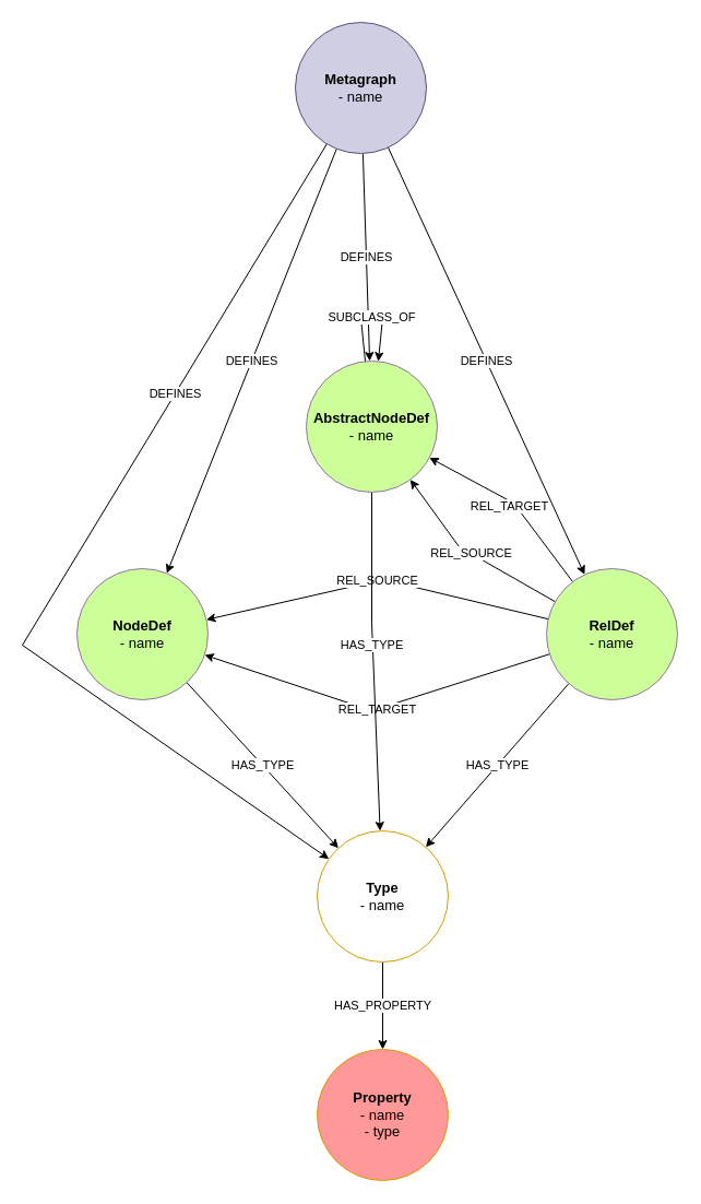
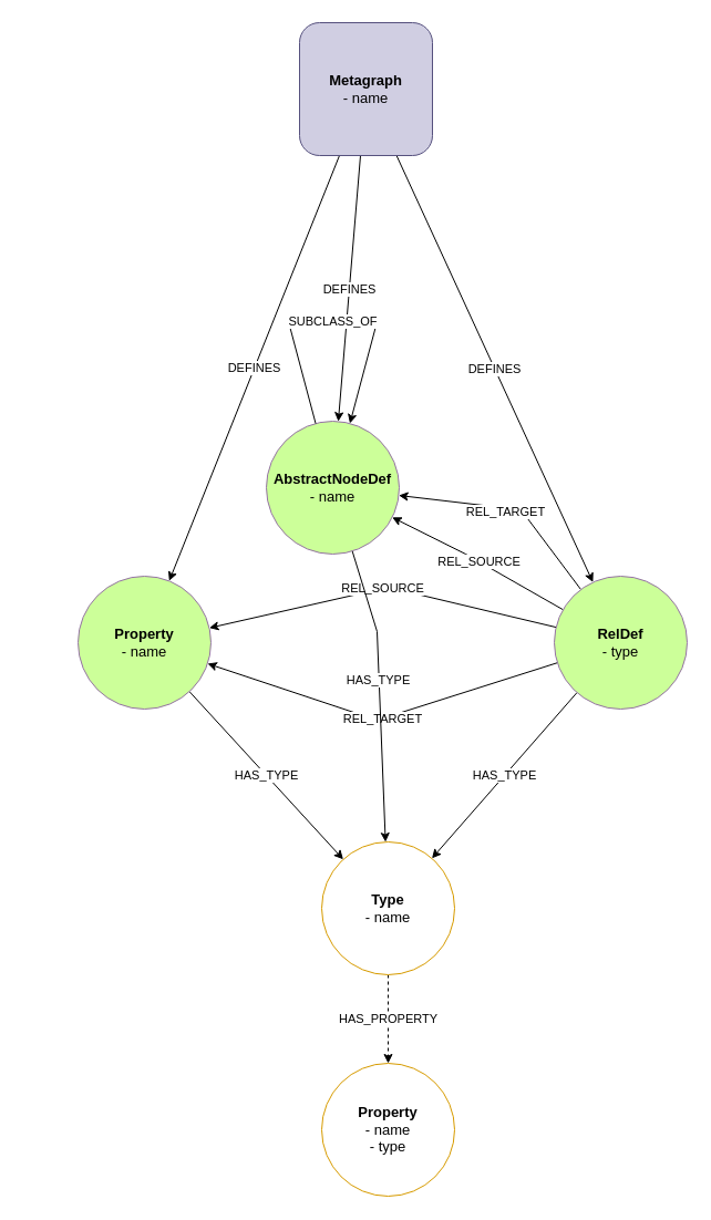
- <mxCell id="6" value="&lt;b style=&quot;color: rgb(0 , 0 , 0) ; font-size: 13px&quot;&gt;Metagraph&lt;br&gt;&lt;/b&gt;&lt;span style=&quot;color: rgb(0 , 0 , 0) ; font-size: 13px&quot;&gt;- name&lt;/span&gt;&lt;font style=&quot;font-size: 13px&quot; color=&quot;#000000&quot;&gt;&lt;br&gt;&lt;/font&gt;" style="ellipse;whiteSpace=wrap;html=1;aspect=fixed;direction=west;strokeColor=#56517e;fillColor=#d0cee2;" vertex="1" parent="1"><mxGeometry x="270" y="20" width="120" height="120" as="geometry" /></mxCell>
+ <mxCell id="6" value="&lt;b style=&quot;color: rgb(0 , 0 , 0) ; font-size: 13px&quot;&gt;Metagraph&lt;br&gt;&lt;/b&gt;&lt;span style=&quot;color: rgb(0 , 0 , 0) ; font-size: 13px&quot;&gt;- name&lt;/span&gt;&lt;font style=&quot;font-size: 13px&quot; color=&quot;#000000&quot;&gt;&lt;br&gt;&lt;/font&gt;" style="whiteSpace=wrap;html=1;aspect=fixed;direction=west;strokeColor=#56517e;fillColor=#d0cee2;rounded=1;" vertex="1" parent="1"><mxGeometry x="270" y="20" width="120" height="120" as="geometry" /></mxCell>
- <mxCell id="19" value="&lt;b&gt;&lt;font style=&quot;font-size: 13px&quot; color=&quot;#000000&quot;&gt;AbstractNodeDef&lt;br&gt;&lt;/font&gt;&lt;/b&gt;&lt;span style=&quot;color: rgb(0 , 0 , 0) ; font-size: 13px&quot;&gt;- name&lt;/span&gt;&lt;font color=&quot;#000000&quot;&gt;&lt;br&gt;&lt;/font&gt;" style="ellipse;whiteSpace=wrap;html=1;aspect=fixed;direction=west;strokeColor=#9673a6;fillColor=#CCFF99;" vertex="1" parent="1"><mxGeometry x="280" y="330" width="120" height="120" as="geometry" /></mxCell>
+ <mxCell id="19" value="&lt;b&gt;&lt;font style=&quot;font-size: 13px&quot; color=&quot;#000000&quot;&gt;AbstractNodeDef&lt;br&gt;&lt;/font&gt;&lt;/b&gt;&lt;span style=&quot;color: rgb(0 , 0 , 0) ; font-size: 13px&quot;&gt;- name&lt;/span&gt;&lt;font color=&quot;#000000&quot;&gt;&lt;br&gt;&lt;/font&gt;" style="ellipse;whiteSpace=wrap;html=1;aspect=fixed;direction=west;strokeColor=#9673a6;fillColor=#CCFF99;" vertex="1" parent="1"><mxGeometry x="240" y="380" width="120" height="120" as="geometry" /></mxCell>
- <mxCell id="5" value="DEFINES" style="edgeStyle=none;rounded=0;orthogonalLoop=1;jettySize=auto;html=1;" edge="1" parent="1" source="6" target="16"><mxGeometry x="-0.391" relative="1" as="geometry"><Array as="points"><mxPoint x="20" y="590" /></Array><mxPoint as="offset" /></mxGeometry></mxCell>
- <mxCell id="8" value="&lt;b&gt;&lt;font style=&quot;font-size: 13px&quot; color=&quot;#000000&quot;&gt;NodeDef&lt;br&gt;&lt;/font&gt;&lt;/b&gt;&lt;span style=&quot;color: rgb(0 , 0 , 0) ; font-size: 13px&quot;&gt;- name&lt;/span&gt;&lt;font color=&quot;#000000&quot;&gt;&lt;br&gt;&lt;/font&gt;" style="ellipse;whiteSpace=wrap;html=1;aspect=fixed;direction=west;strokeColor=#9673a6;fillColor=#CCFF99;" vertex="1" parent="1"><mxGeometry x="70" y="520" width="120" height="120" as="geometry" /></mxCell>
+ <mxCell id="8" value="&lt;b&gt;&lt;font style=&quot;font-size: 13px&quot; color=&quot;#000000&quot;&gt;Property&lt;br&gt;&lt;/font&gt;&lt;/b&gt;&lt;span style=&quot;color: rgb(0 , 0 , 0) ; font-size: 13px&quot;&gt;- name&lt;/span&gt;&lt;font color=&quot;#000000&quot;&gt;&lt;br&gt;&lt;/font&gt;" style="ellipse;whiteSpace=wrap;html=1;aspect=fixed;direction=west;strokeColor=#9673a6;fillColor=#CCFF99;" vertex="1" parent="1"><mxGeometry x="70" y="520" width="120" height="120" as="geometry" /></mxCell>
- <mxCell id="14" value="&lt;b&gt;&lt;font style=&quot;font-size: 13px&quot; color=&quot;#000000&quot;&gt;RelDef&lt;br&gt;&lt;/font&gt;&lt;/b&gt;&lt;span style=&quot;color: rgb(0 , 0 , 0) ; font-size: 13px&quot;&gt;- name&lt;/span&gt;&lt;b&gt;&lt;font style=&quot;font-size: 13px&quot; color=&quot;#000000&quot;&gt;&lt;br&gt;&lt;/font&gt;&lt;/b&gt;" style="ellipse;whiteSpace=wrap;html=1;aspect=fixed;direction=west;strokeColor=#9673a6;fillColor=#CCFF99;" vertex="1" parent="1"><mxGeometry x="500" y="520" width="120" height="120" as="geometry" /></mxCell>
+ <mxCell id="14" value="&lt;b&gt;&lt;font style=&quot;font-size: 13px&quot; color=&quot;#000000&quot;&gt;RelDef&lt;br&gt;&lt;/font&gt;&lt;/b&gt;&lt;span style=&quot;color: rgb(0 , 0 , 0) ; font-size: 13px&quot;&gt;- type&lt;/span&gt;&lt;b&gt;&lt;font style=&quot;font-size: 13px&quot; color=&quot;#000000&quot;&gt;&lt;br&gt;&lt;/font&gt;&lt;/b&gt;" style="ellipse;whiteSpace=wrap;html=1;aspect=fixed;direction=west;strokeColor=#9673a6;fillColor=#CCFF99;" vertex="1" parent="1"><mxGeometry x="500" y="520" width="120" height="120" as="geometry" /></mxCell>
- <mxCell id="15" value="HAS_PROPERTY" style="edgeStyle=none;rounded=0;orthogonalLoop=1;jettySize=auto;html=1;" edge="1" parent="1" source="16" target="17"><mxGeometry relative="1" as="geometry" /></mxCell>
+ <mxCell id="15" value="HAS_PROPERTY" style="edgeStyle=none;rounded=0;orthogonalLoop=1;jettySize=auto;html=1;dashed=1;" edge="1" parent="1" source="16" target="17"><mxGeometry relative="1" as="geometry" /></mxCell>
- <mxCell id="17" value="&lt;font style=&quot;font-size: 13px&quot; color=&quot;#000000&quot;&gt;&lt;b&gt;Property&lt;br&gt;&lt;/b&gt;&lt;/font&gt;&lt;span style=&quot;color: rgb(0 , 0 , 0) ; font-size: 13px&quot;&gt;- name&lt;br&gt;&lt;/span&gt;&lt;span style=&quot;color: rgb(0 , 0 , 0) ; font-size: 13px&quot;&gt;- type&lt;/span&gt;&lt;font style=&quot;font-size: 13px&quot; color=&quot;#000000&quot;&gt;&lt;br&gt;&lt;/font&gt;" style="ellipse;whiteSpace=wrap;html=1;aspect=fixed;direction=west;strokeColor=#d79b00;fillColor=#FF9999;" vertex="1" parent="1"><mxGeometry x="290" y="960" width="120" height="120" as="geometry" /></mxCell>
+ <mxCell id="17" value="&lt;font style=&quot;font-size: 13px&quot; color=&quot;#000000&quot;&gt;&lt;b&gt;Property&lt;br&gt;&lt;/b&gt;&lt;/font&gt;&lt;span style=&quot;color: rgb(0 , 0 , 0) ; font-size: 13px&quot;&gt;- name&lt;br&gt;&lt;/span&gt;&lt;span style=&quot;color: rgb(0 , 0 , 0) ; font-size: 13px&quot;&gt;- type&lt;/span&gt;&lt;font style=&quot;font-size: 13px&quot; color=&quot;#000000&quot;&gt;&lt;br&gt;&lt;/font&gt;" style="ellipse;whiteSpace=wrap;html=1;aspect=fixed;direction=west;strokeColor=#d79b00;fillColor=#ffffff;" vertex="1" parent="1"><mxGeometry x="290" y="960" width="120" height="120" as="geometry" /></mxCell>
